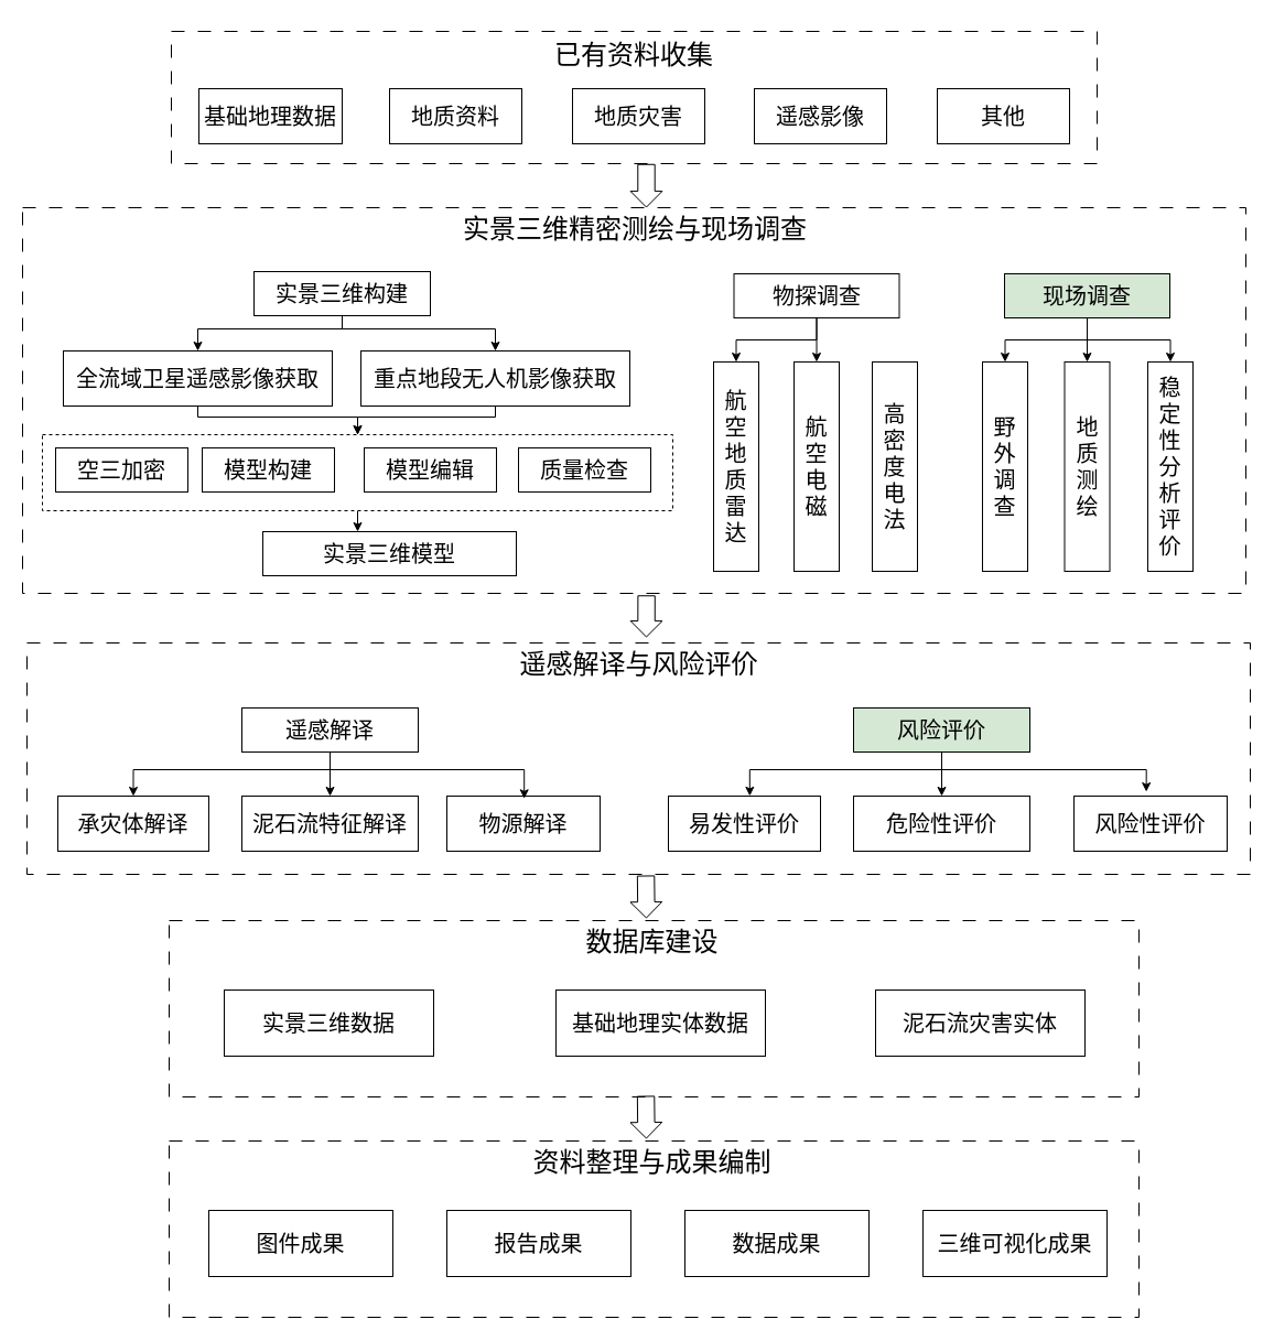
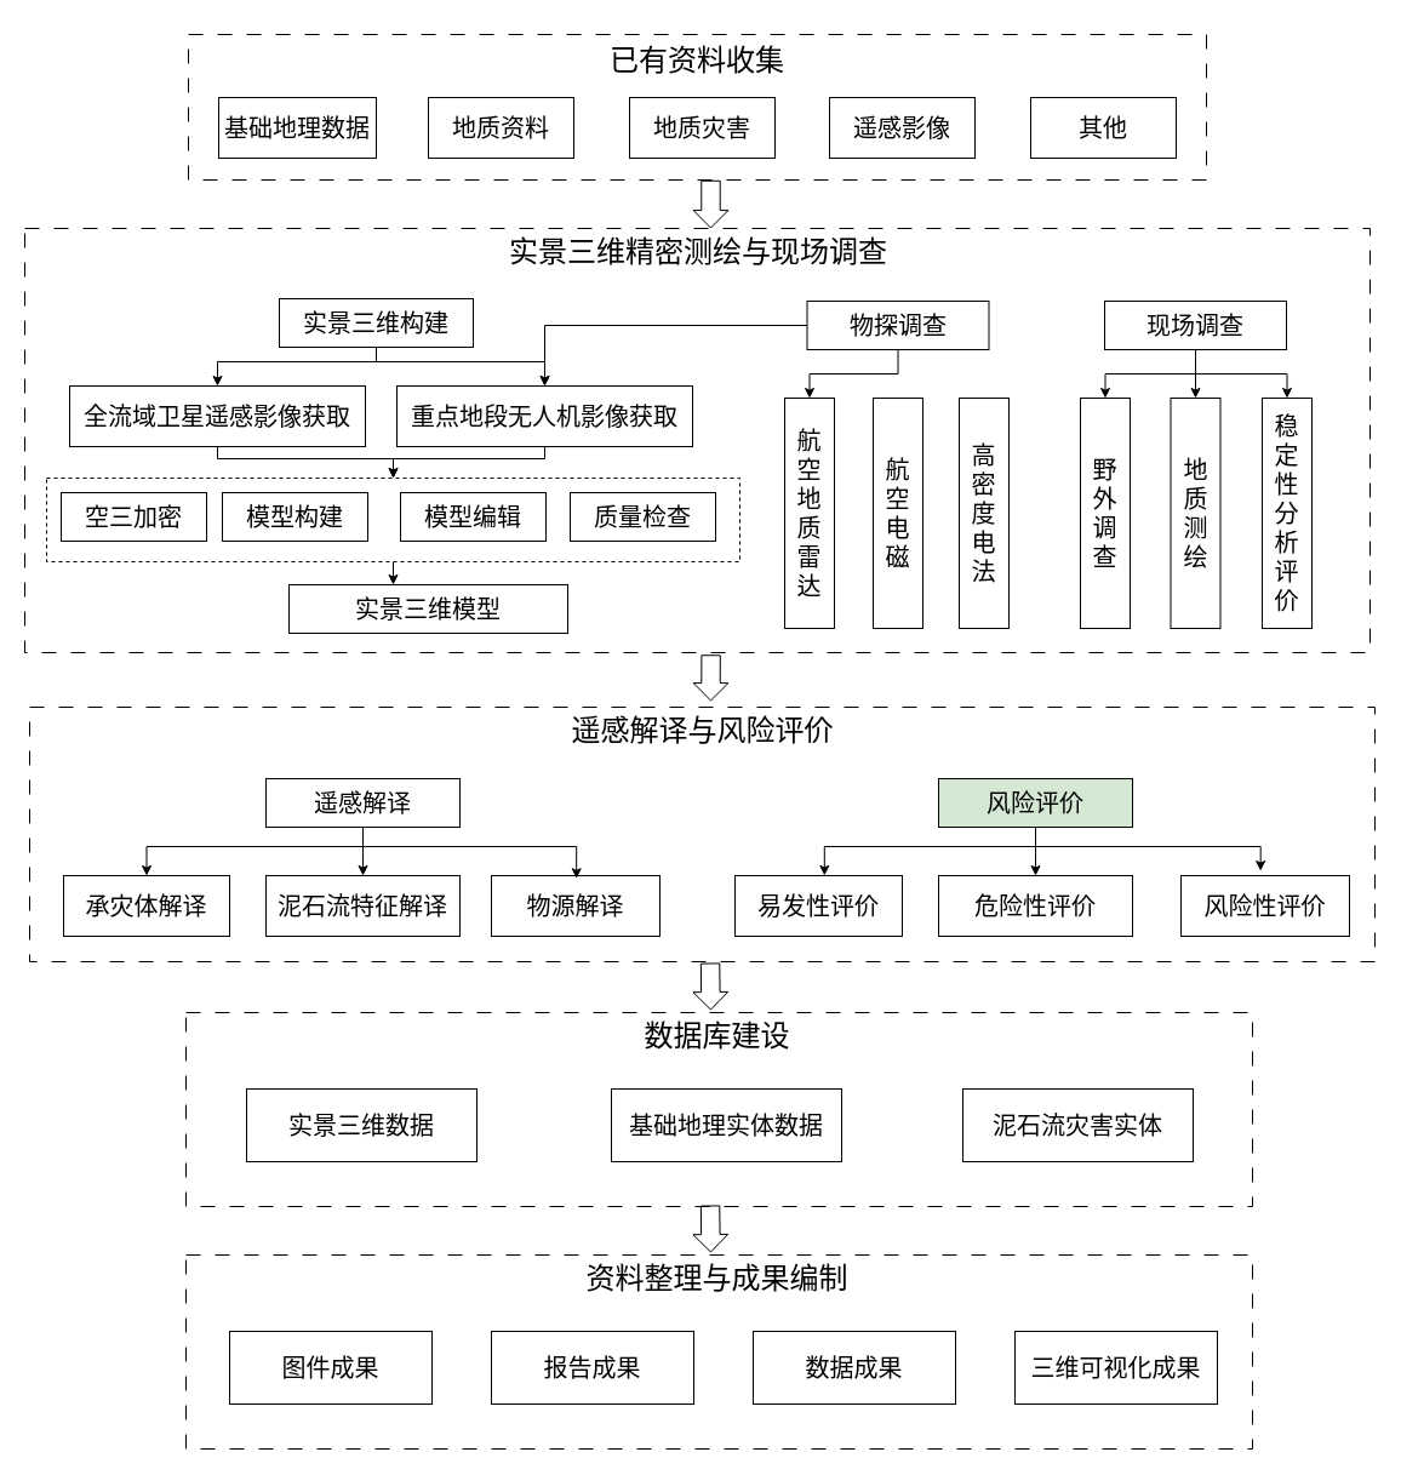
- <mxCell id="28" value="&lt;font style=&quot;font-size: 20px;&quot;&gt;现场调查&lt;/font&gt;" style="rounded=0;whiteSpace=wrap;html=1;fillColor=#d5e8d4;" parent="1" vertex="1"><mxGeometry x="911" y="248" width="150" height="40" as="geometry" /></mxCell>
+ <mxCell id="28" value="&lt;font style=&quot;font-size: 20px;&quot;&gt;现场调查&lt;/font&gt;" style="rounded=0;whiteSpace=wrap;html=1;" parent="1" vertex="1"><mxGeometry x="911" y="248" width="150" height="40" as="geometry" /></mxCell>
- <mxCell id="23" style="edgeStyle=orthogonalEdgeStyle;rounded=0;orthogonalLoop=1;jettySize=auto;html=1;entryX=0.5;entryY=0;entryDx=0;entryDy=0;" parent="1" source="24" target="30" edge="1"><mxGeometry relative="1" as="geometry" /></mxCell>
+ <mxCell id="23" style="edgeStyle=orthogonalEdgeStyle;rounded=0;orthogonalLoop=1;jettySize=auto;html=1;" parent="1" source="24" target="20" edge="1"><mxGeometry relative="1" as="geometry" /></mxCell>
